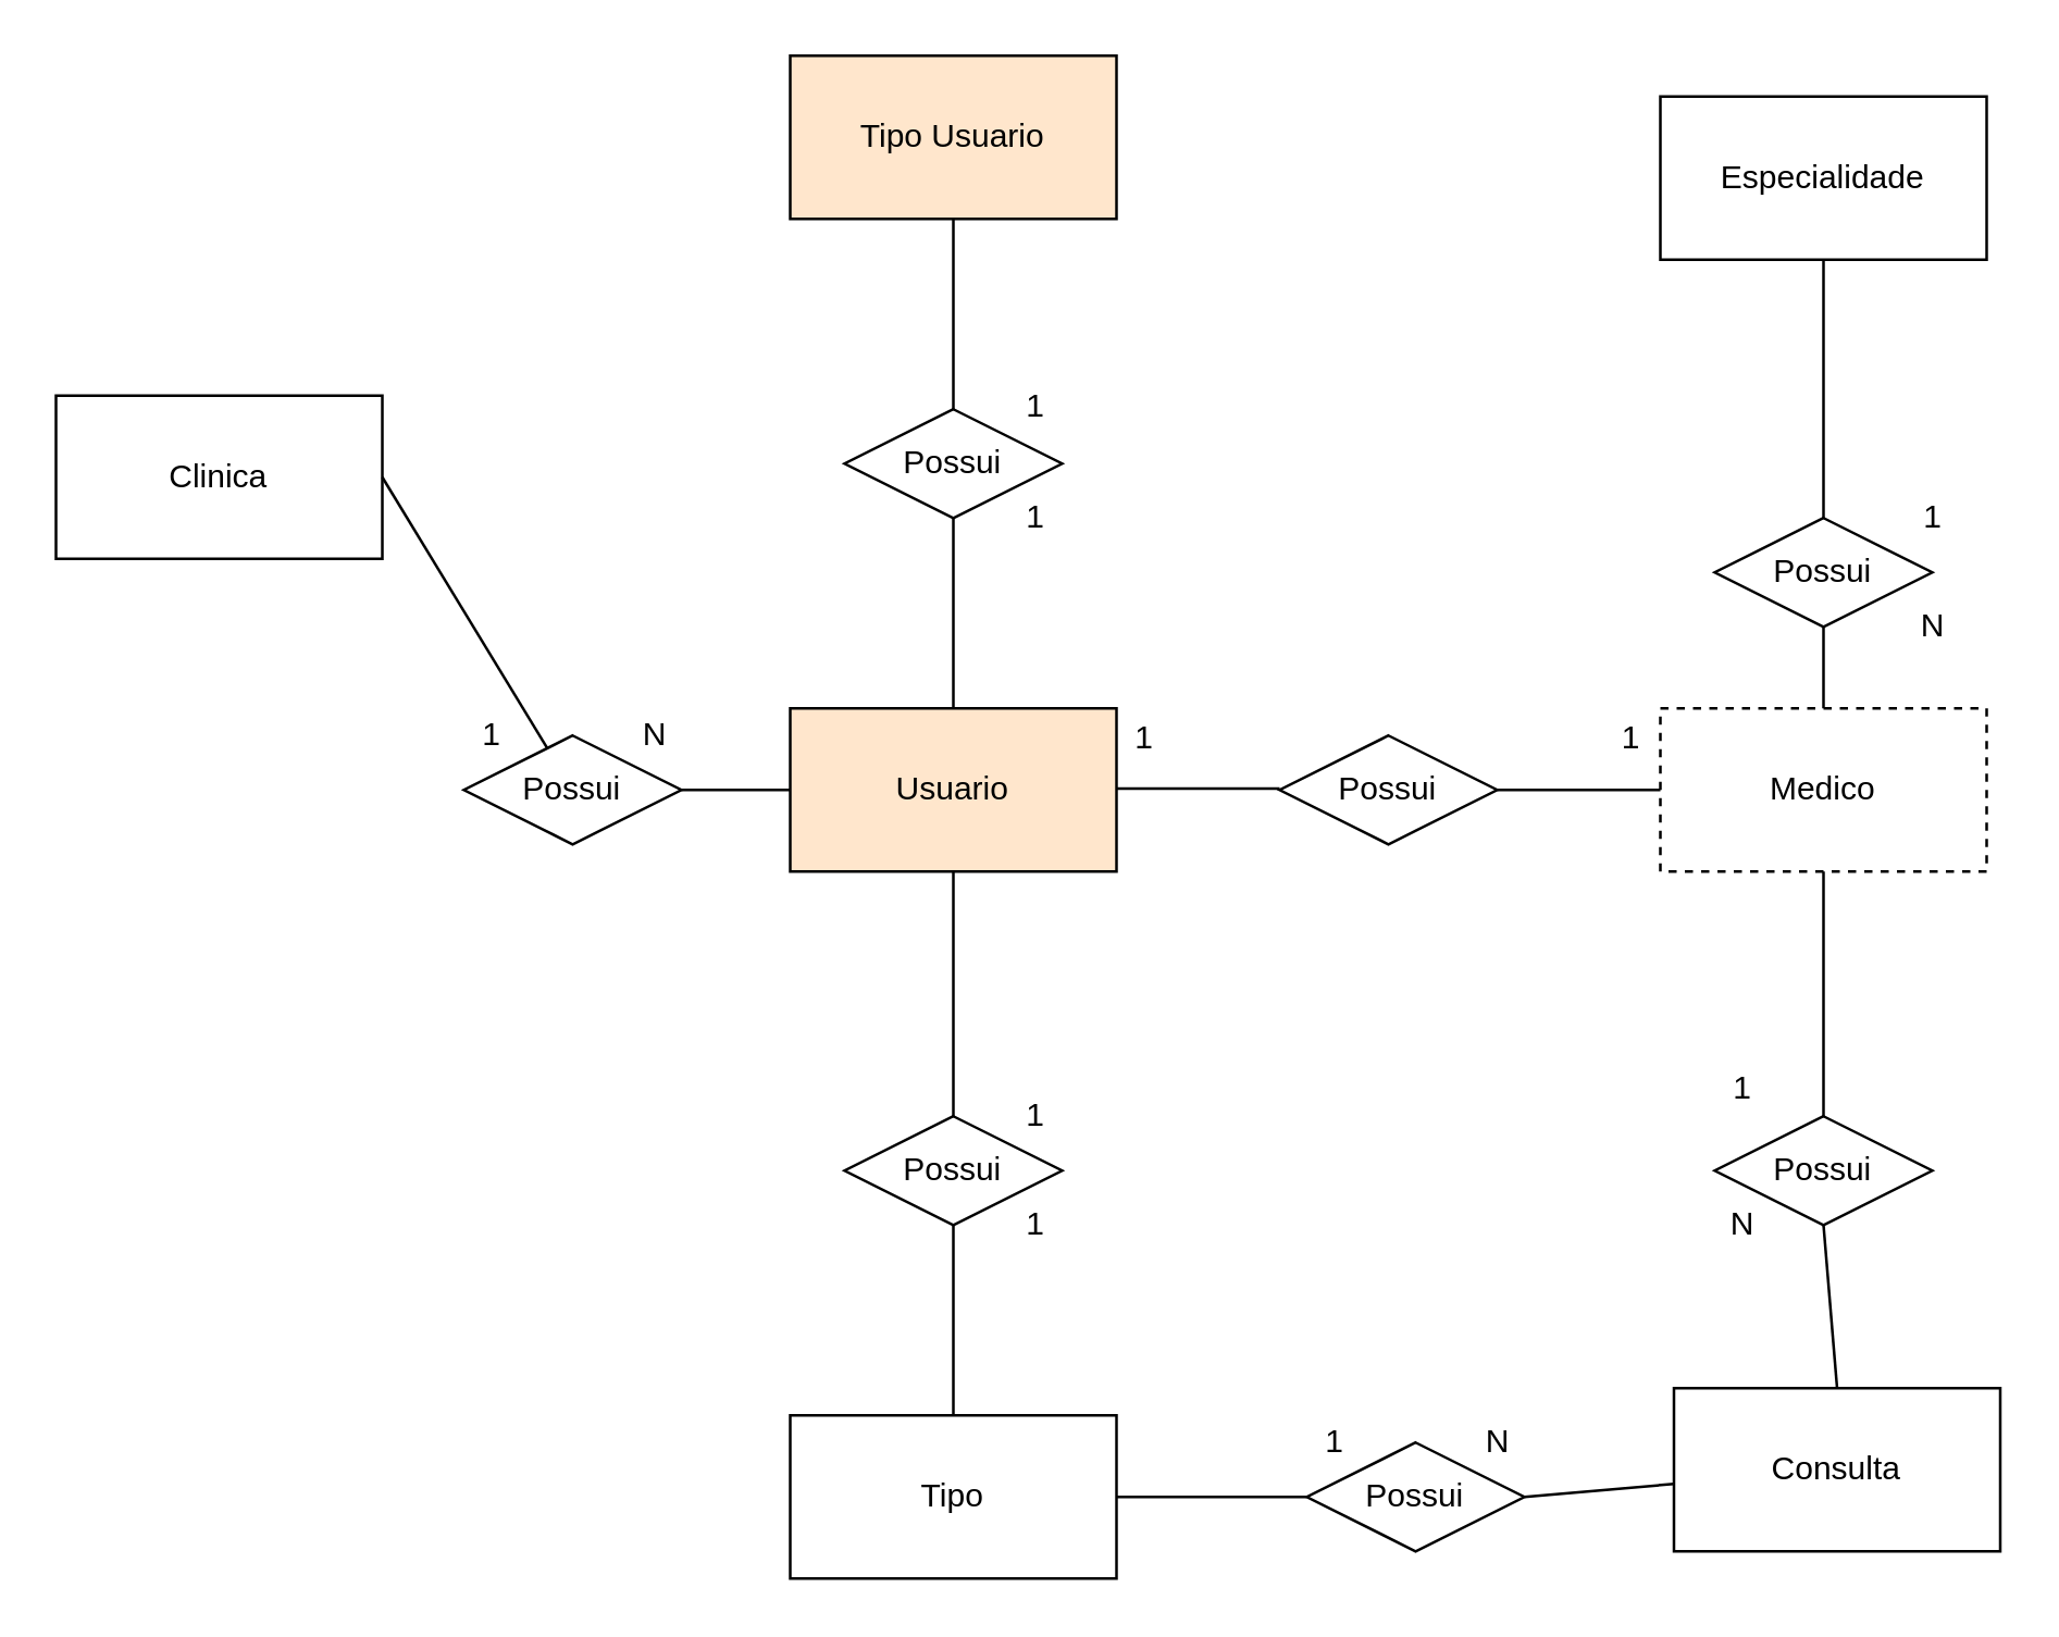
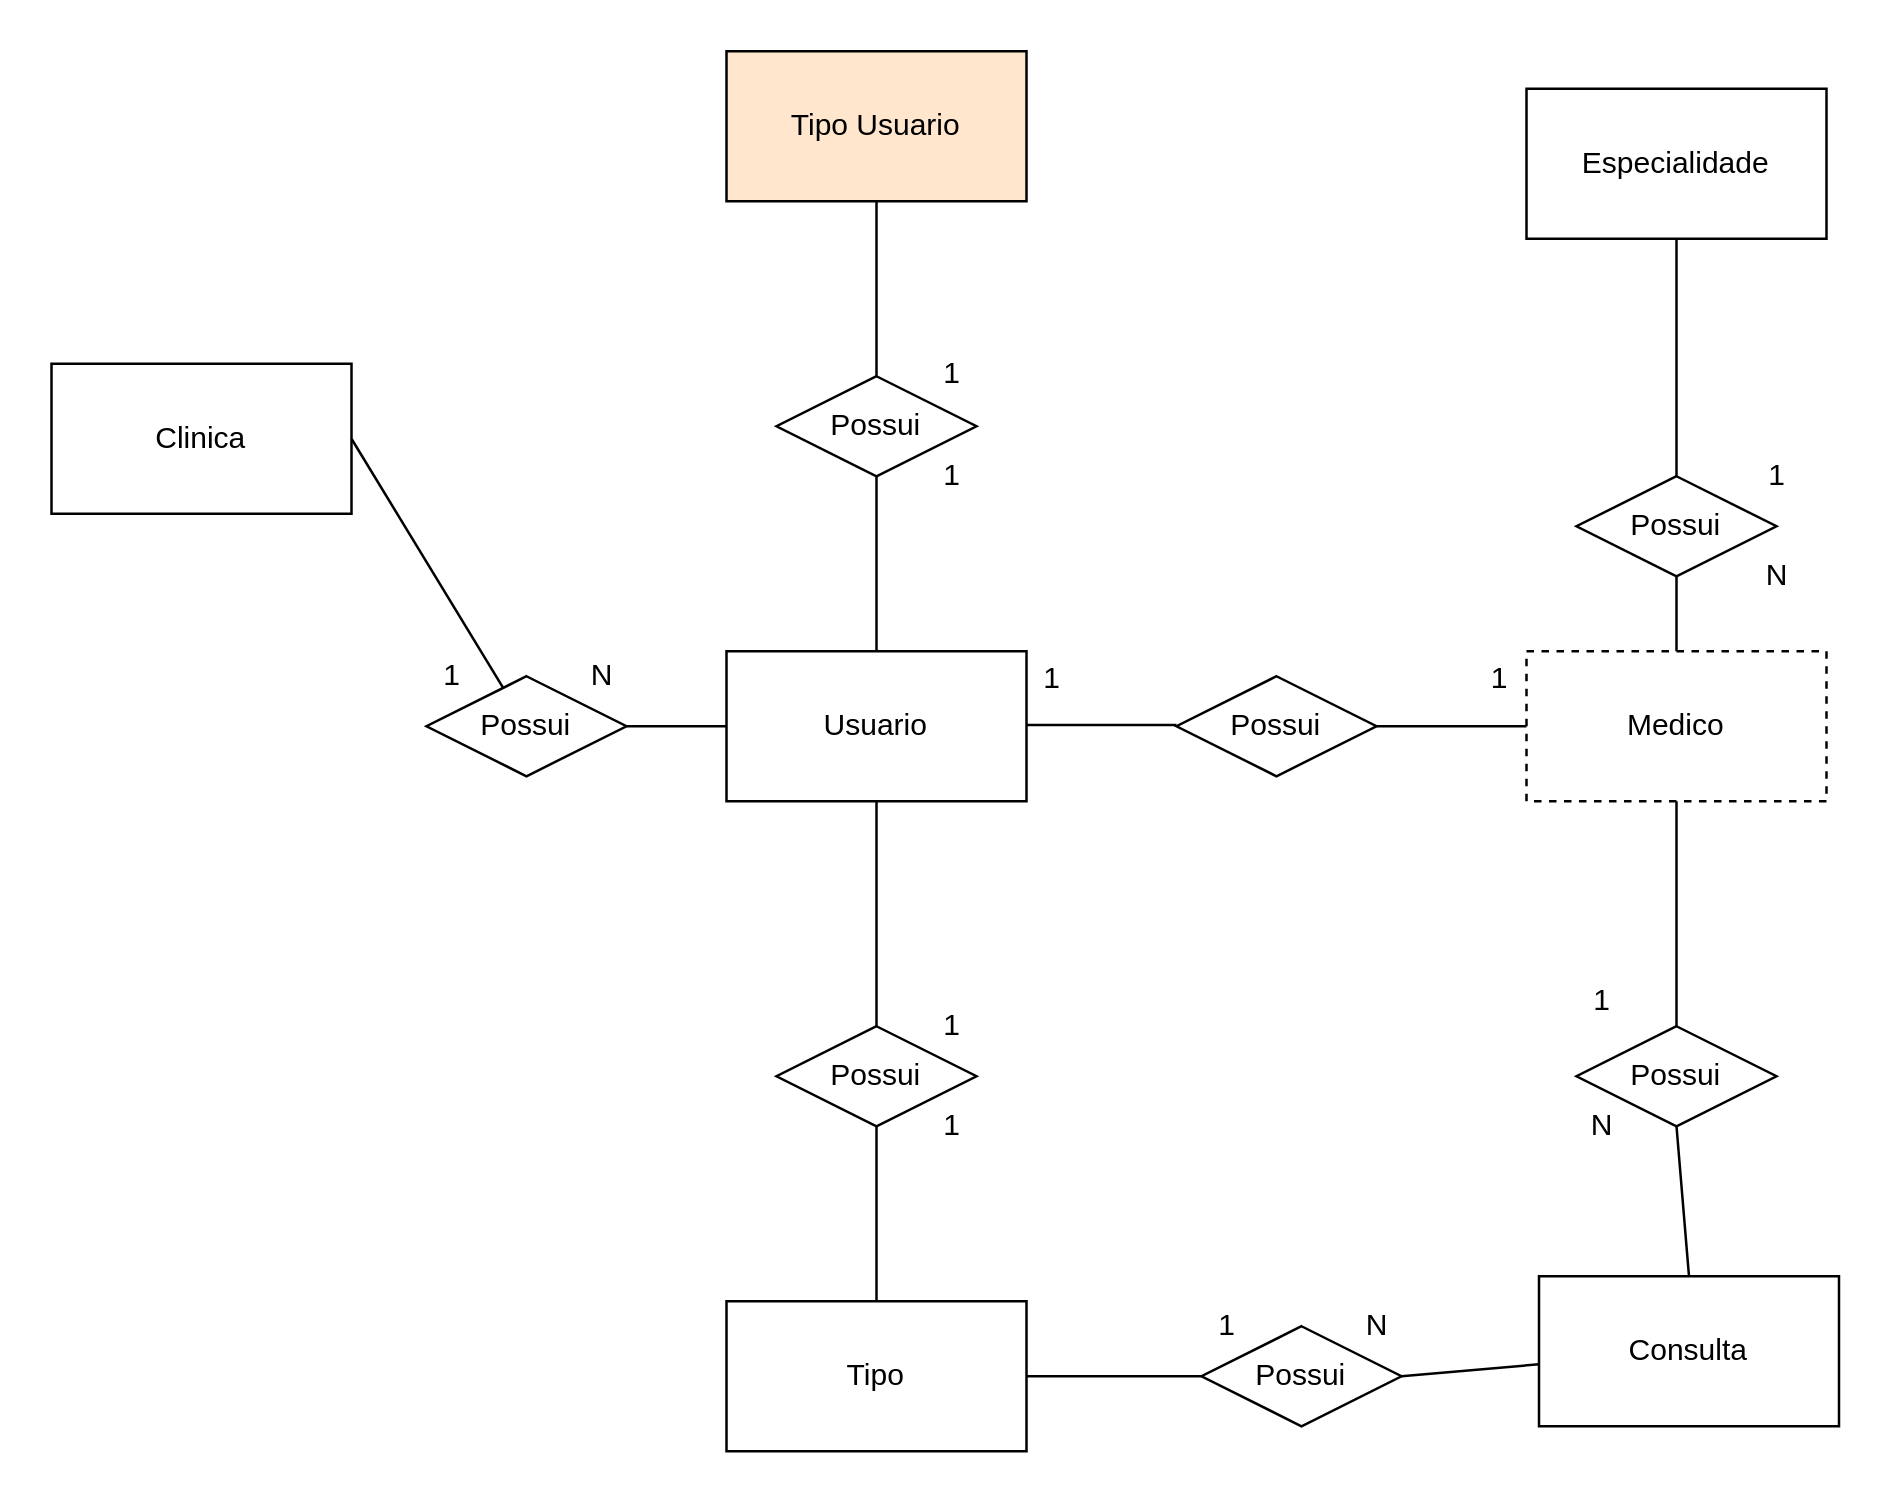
- <mxCell id="11" value="Usuario" style="rounded=0;whiteSpace=wrap;html=1;fillColor=#ffe6cc;" parent="1" vertex="1"><mxGeometry x="290" y="260" width="120" height="60" as="geometry" /></mxCell>
+ <mxCell id="11" value="Usuario" style="rounded=0;whiteSpace=wrap;html=1;" parent="1" vertex="1"><mxGeometry x="290" y="260" width="120" height="60" as="geometry" /></mxCell>
